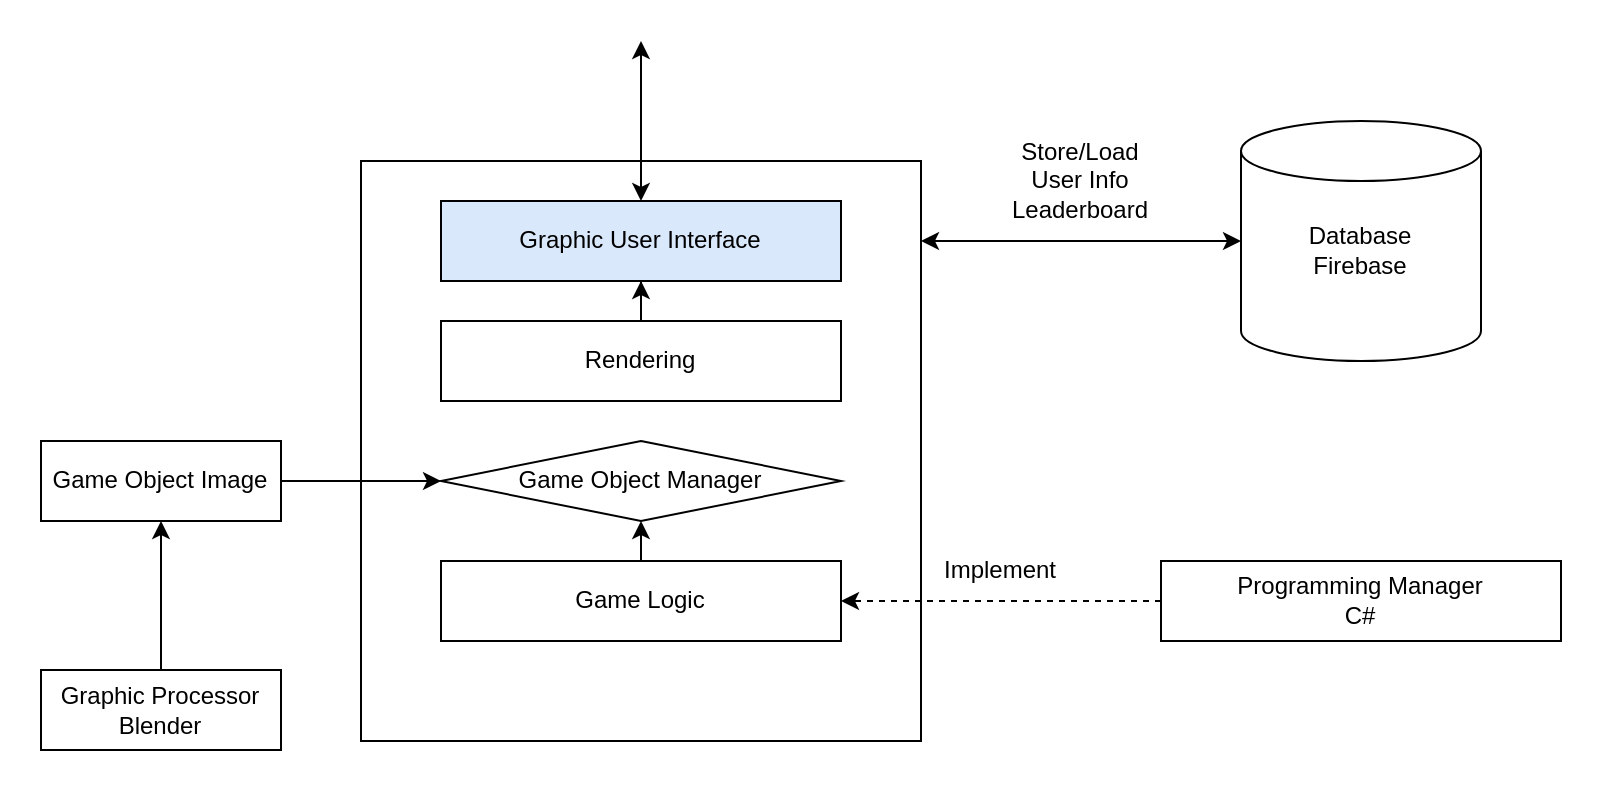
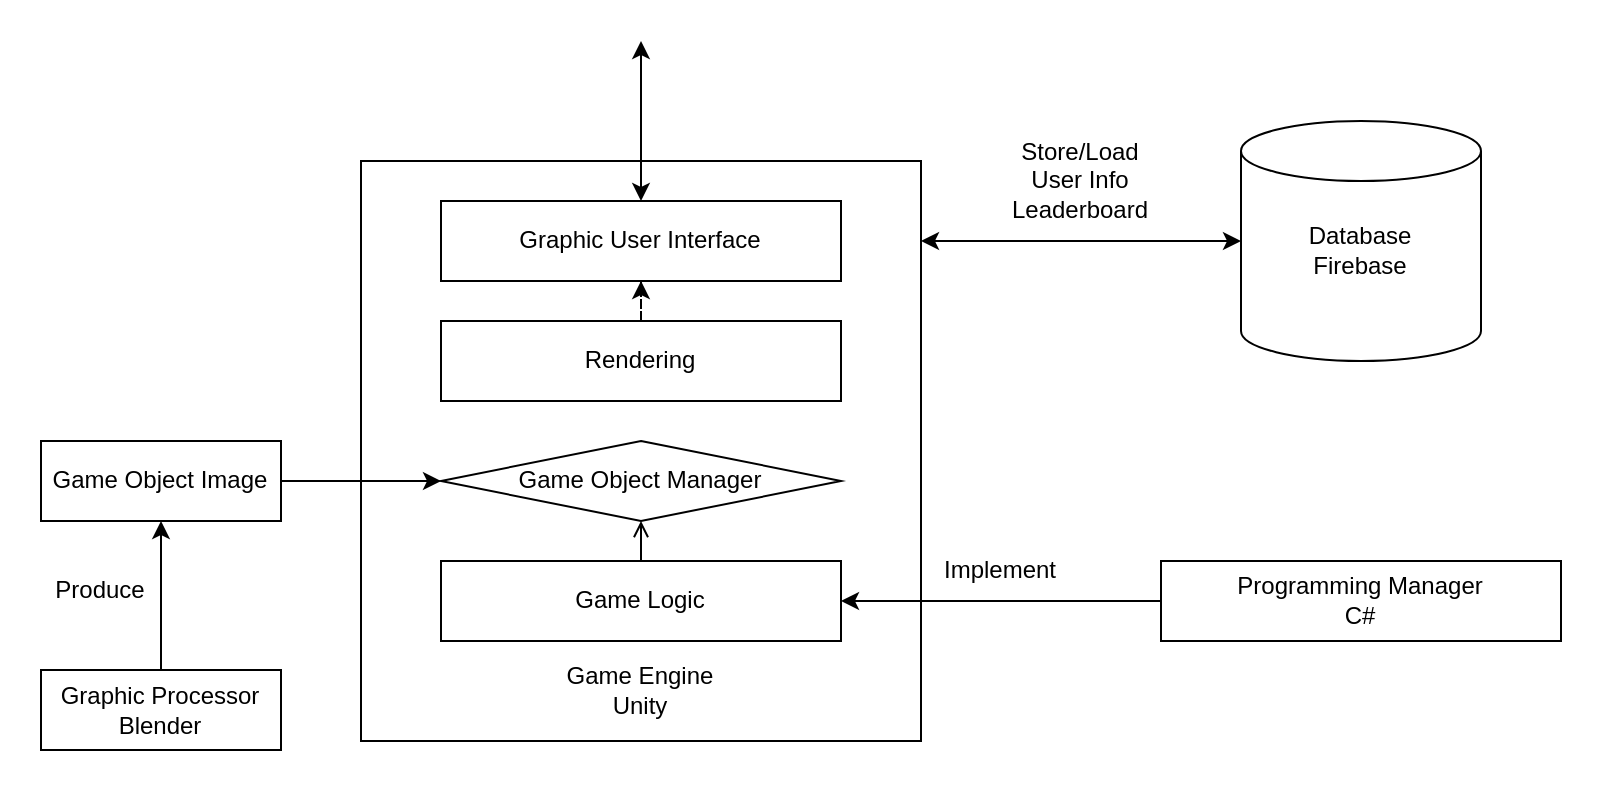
- <mxCell id="3" value="Graphic User Interface" style="rounded=0;whiteSpace=wrap;html=1;fillColor=#dae8fc;" vertex="1" parent="1"><mxGeometry x="220" y="100" width="200" height="40" as="geometry" /></mxCell>
+ <mxCell id="3" value="Graphic User Interface" style="rounded=0;whiteSpace=wrap;html=1;" vertex="1" parent="1"><mxGeometry x="220" y="100" width="200" height="40" as="geometry" /></mxCell>
- <mxCell id="7" value="" style="edgeStyle=orthogonalEdgeStyle;rounded=0;orthogonalLoop=1;jettySize=auto;html=1;" edge="1" parent="1" source="8" target="3"><mxGeometry relative="1" as="geometry" /></mxCell>
+ <mxCell id="7" value="" style="edgeStyle=orthogonalEdgeStyle;rounded=0;orthogonalLoop=1;jettySize=auto;html=1;dashed=1;" edge="1" parent="1" source="8" target="3"><mxGeometry relative="1" as="geometry" /></mxCell>
- <mxCell id="11" value="" style="endArrow=classic;html=1;rounded=0;exitX=0.5;exitY=0;exitDx=0;exitDy=0;entryX=0.5;entryY=1;entryDx=0;entryDy=0;" edge="1" parent="1" source="5" target="6"><mxGeometry width="50" height="50" relative="1" as="geometry"><mxPoint x="440" y="330" as="sourcePoint" /><mxPoint x="490" y="280" as="targetPoint" /></mxGeometry></mxCell>
+ <mxCell id="11" value="" style="endArrow=open;html=1;rounded=0;exitX=0.5;exitY=0;exitDx=0;exitDy=0;entryX=0.5;entryY=1;entryDx=0;entryDy=0;" edge="1" parent="1" source="5" target="6"><mxGeometry width="50" height="50" relative="1" as="geometry"><mxPoint x="440" y="330" as="sourcePoint" /><mxPoint x="490" y="280" as="targetPoint" /></mxGeometry></mxCell>
+ <mxCell id="22" value="Produce" style="text;html=1;strokeColor=none;fillColor=none;align=center;verticalAlign=middle;whiteSpace=wrap;rounded=0;" vertex="1" parent="1"><mxGeometry x="20" y="280" width="60" height="30" as="geometry" /></mxCell>
- <mxCell id="9" value="" style="edgeStyle=orthogonalEdgeStyle;rounded=0;orthogonalLoop=1;jettySize=auto;html=1;dashed=1;" edge="1" parent="1" source="10" target="5"><mxGeometry relative="1" as="geometry" /></mxCell>
+ <mxCell id="9" value="" style="edgeStyle=orthogonalEdgeStyle;rounded=0;orthogonalLoop=1;jettySize=auto;html=1;" edge="1" parent="1" source="10" target="5"><mxGeometry relative="1" as="geometry" /></mxCell>
+ <mxCell id="18" value="Game Engine&lt;br&gt;Unity" style="text;html=1;strokeColor=none;fillColor=none;align=center;verticalAlign=middle;whiteSpace=wrap;rounded=0;" vertex="1" parent="1"><mxGeometry x="220" y="329.5" width="200" height="30" as="geometry" /></mxCell>
